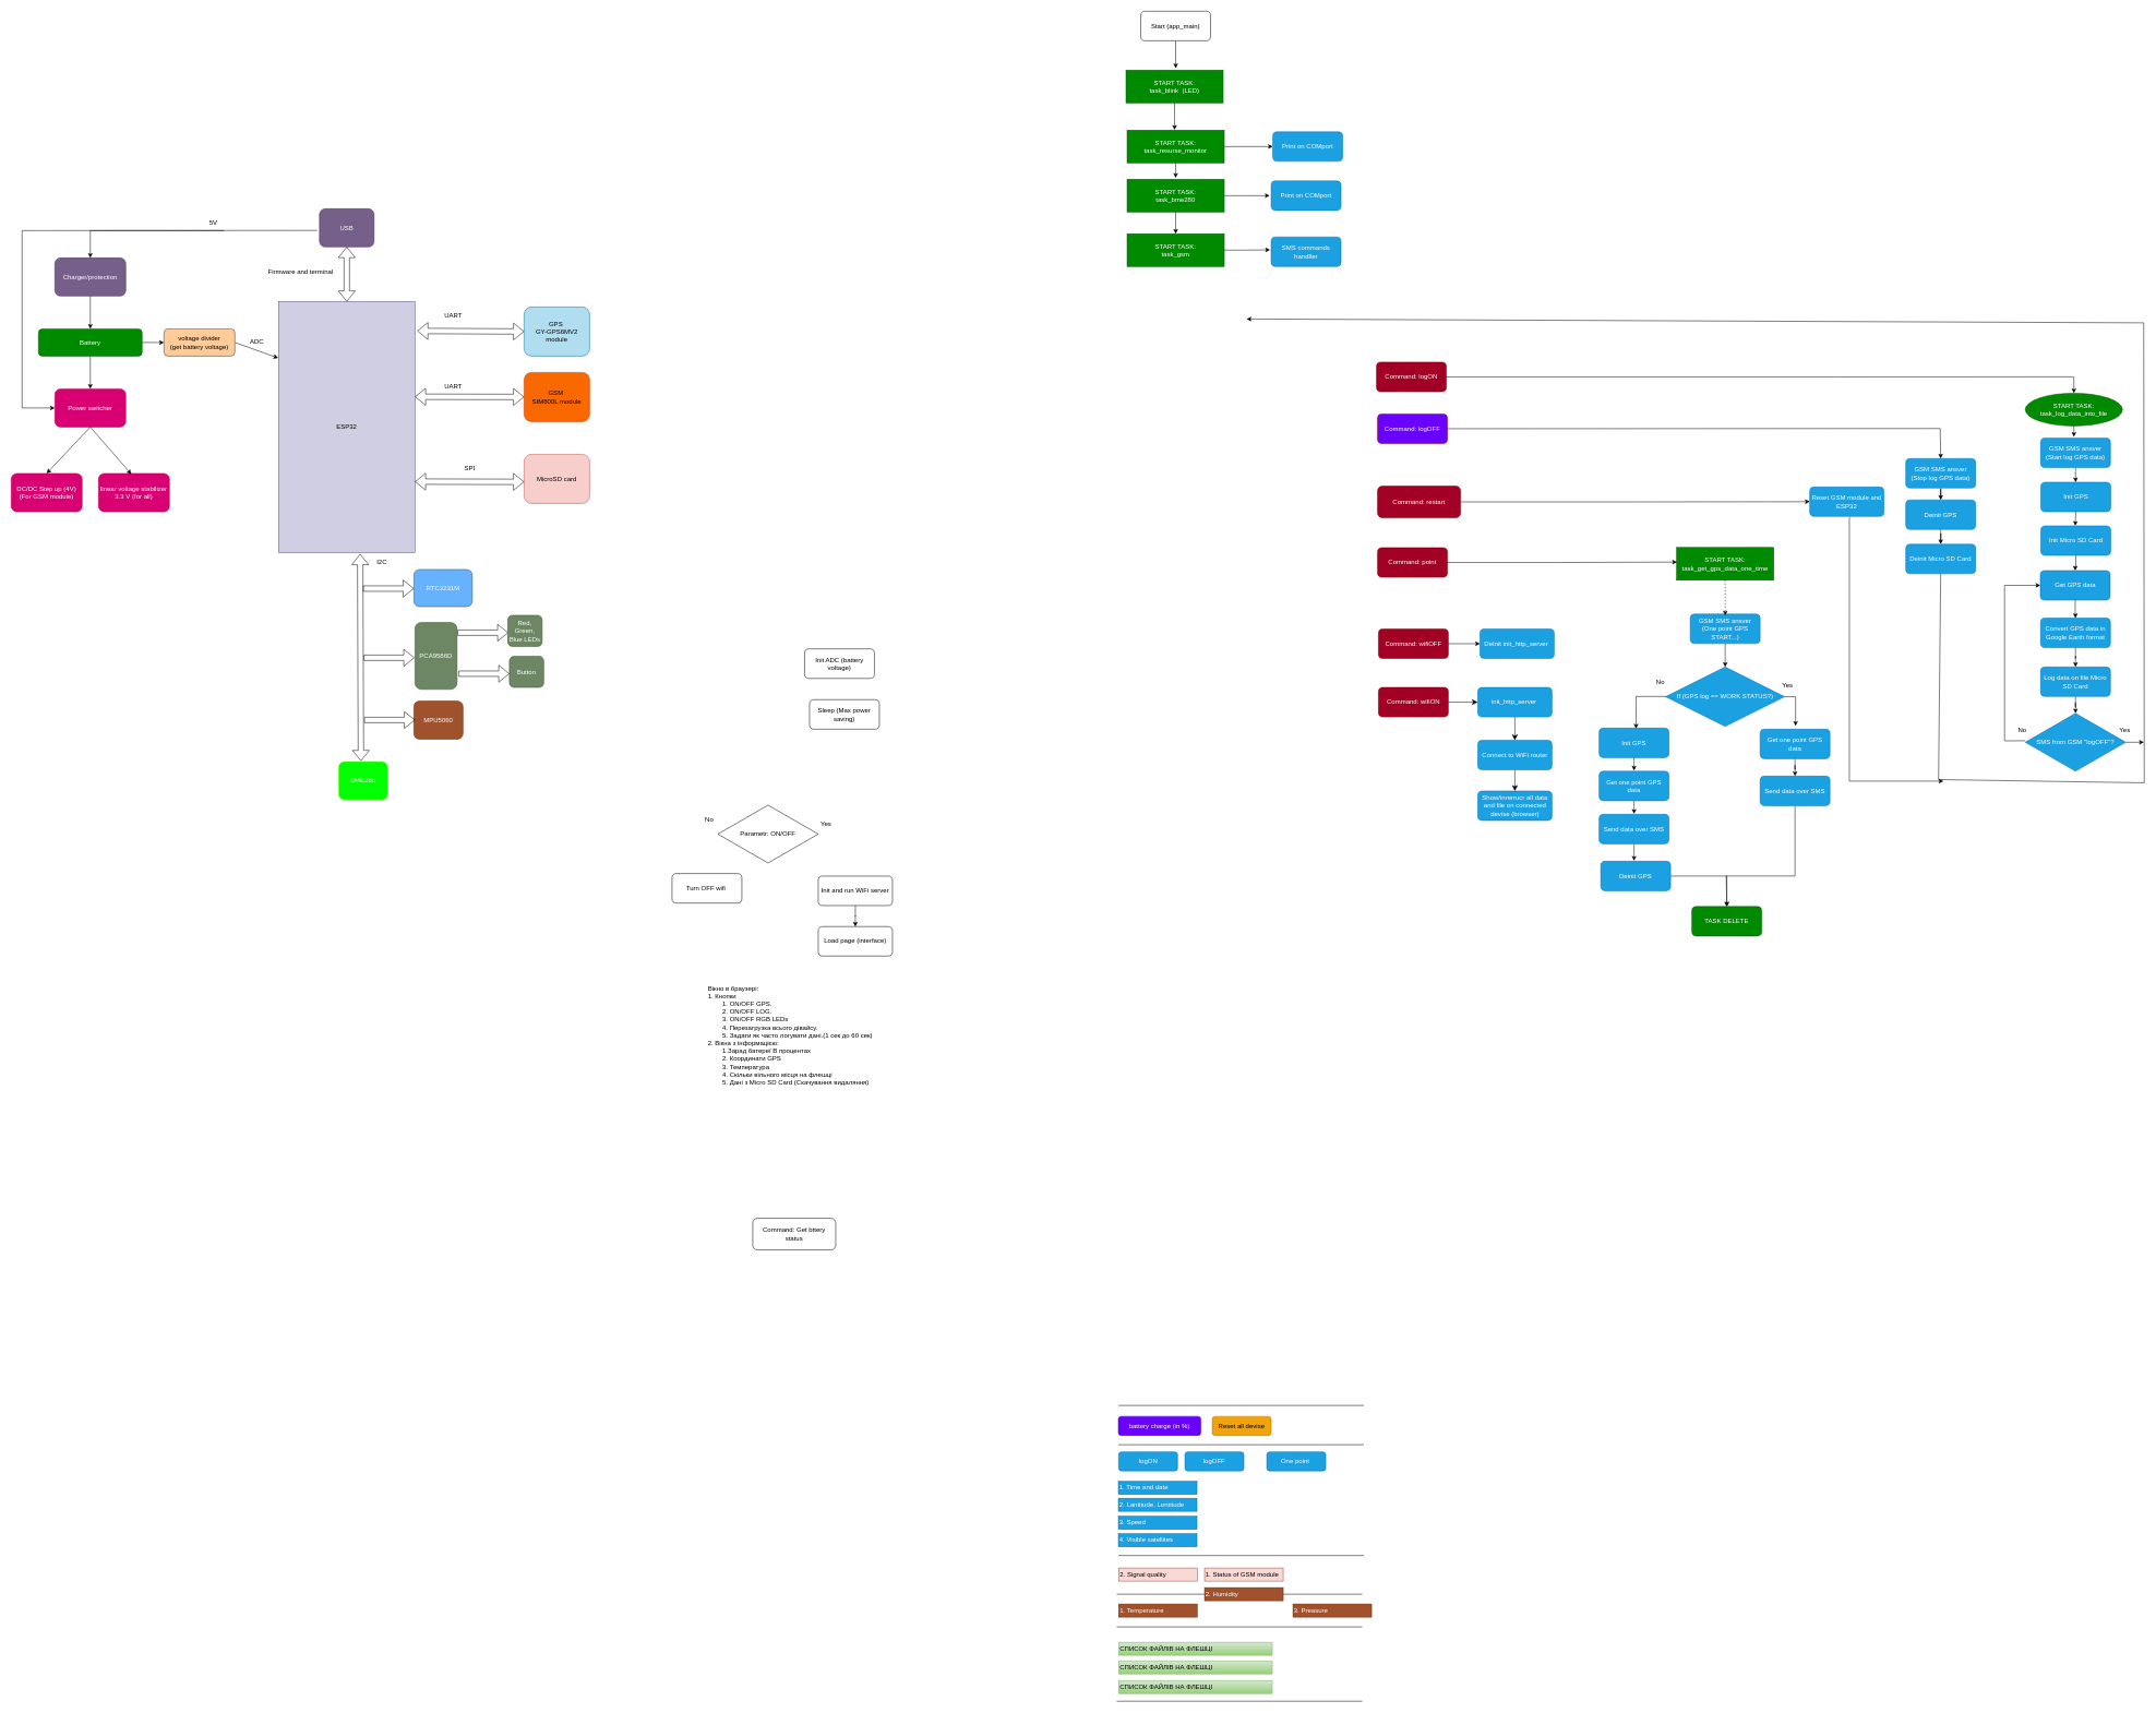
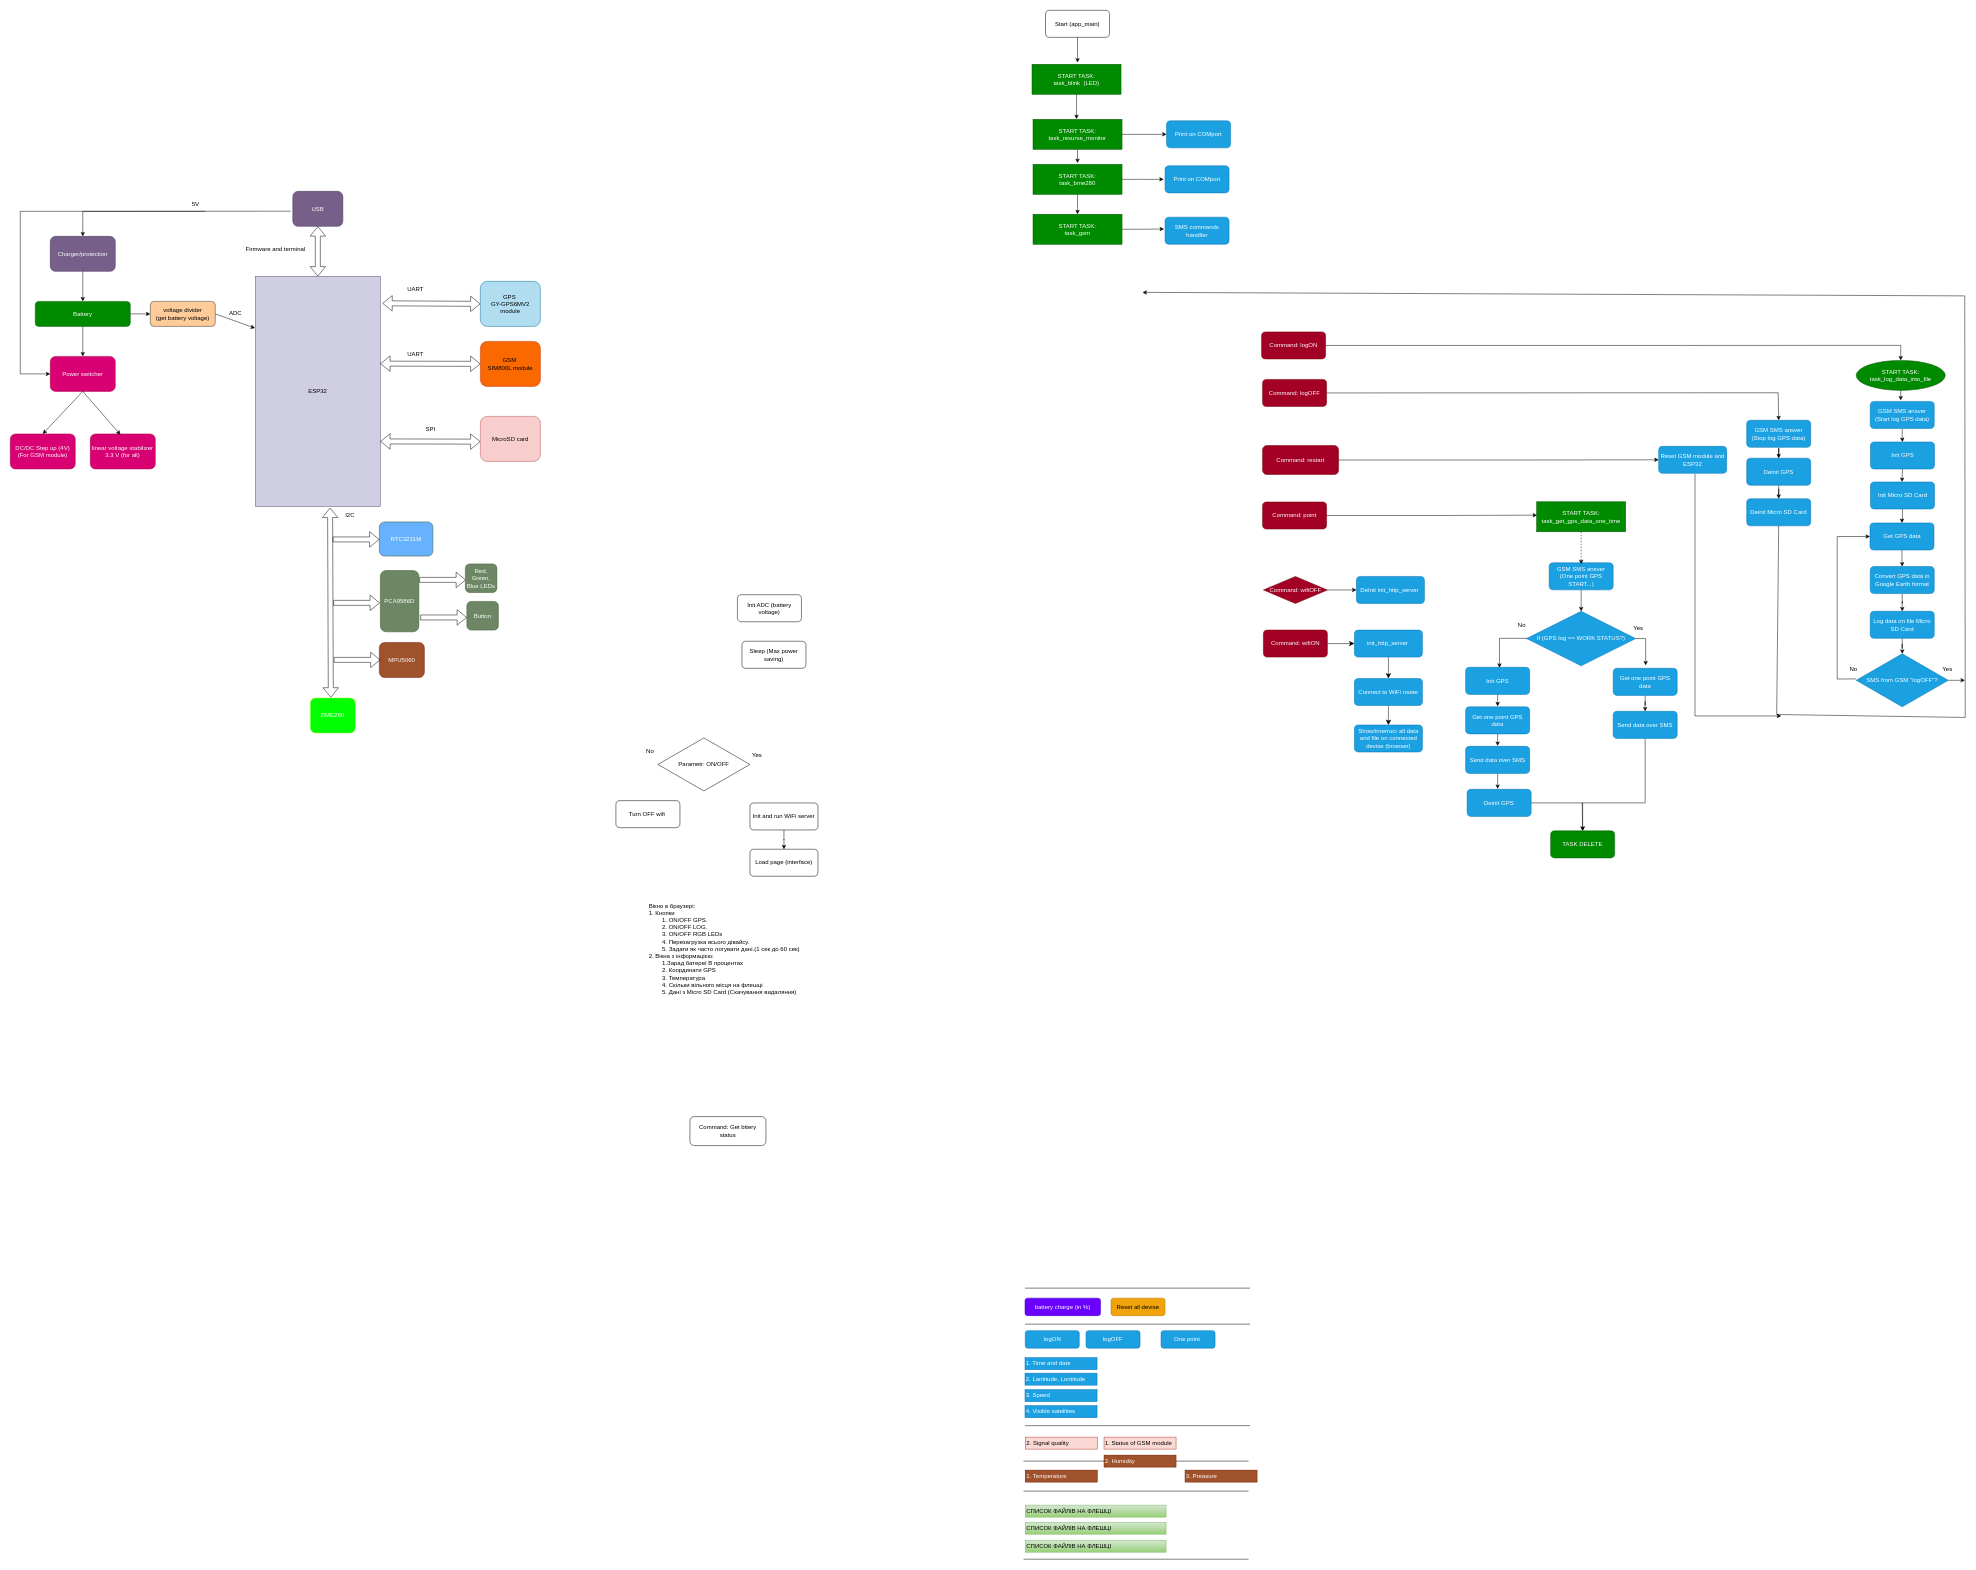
- <mxCell id="43" value="Command: logOFF" style="rounded=1;whiteSpace=wrap;html=1;fillColor=#6a00ff;fontColor=#ffffff;strokeColor=#6F0000;" parent="1" vertex="1"><mxGeometry x="2524" y="758" width="128" height="54.12" as="geometry" /></mxCell>
+ <mxCell id="43" value="Command: logOFF" style="rounded=1;whiteSpace=wrap;html=1;fillColor=#a20025;fontColor=#ffffff;strokeColor=#6F0000;" parent="1" vertex="1"><mxGeometry x="2524" y="758" width="128" height="54.12" as="geometry" /></mxCell>
- <mxCell id="119" value="Command: wifiOFF" style="rounded=1;whiteSpace=wrap;html=1;fillColor=#a20025;fontColor=#ffffff;strokeColor=#6F0000;" parent="1" vertex="1"><mxGeometry x="2525.64" y="1152" width="128" height="54.12" as="geometry" /></mxCell>
+ <mxCell id="119" value="Command: wifiOFF" style="rhombus;whiteSpace=wrap;html=1;fillColor=#a20025;fontColor=#ffffff;strokeColor=#6F0000;" parent="1" vertex="1"><mxGeometry x="2525.64" y="1152" width="128" height="54.12" as="geometry" /></mxCell>
